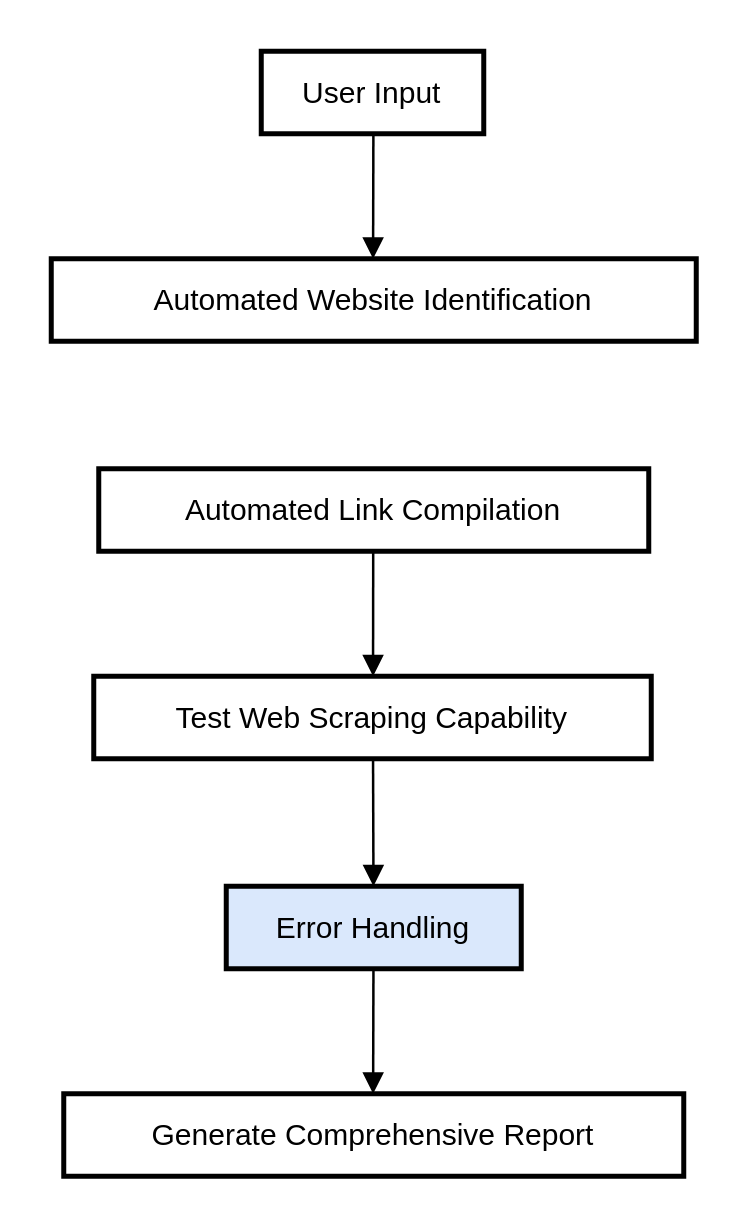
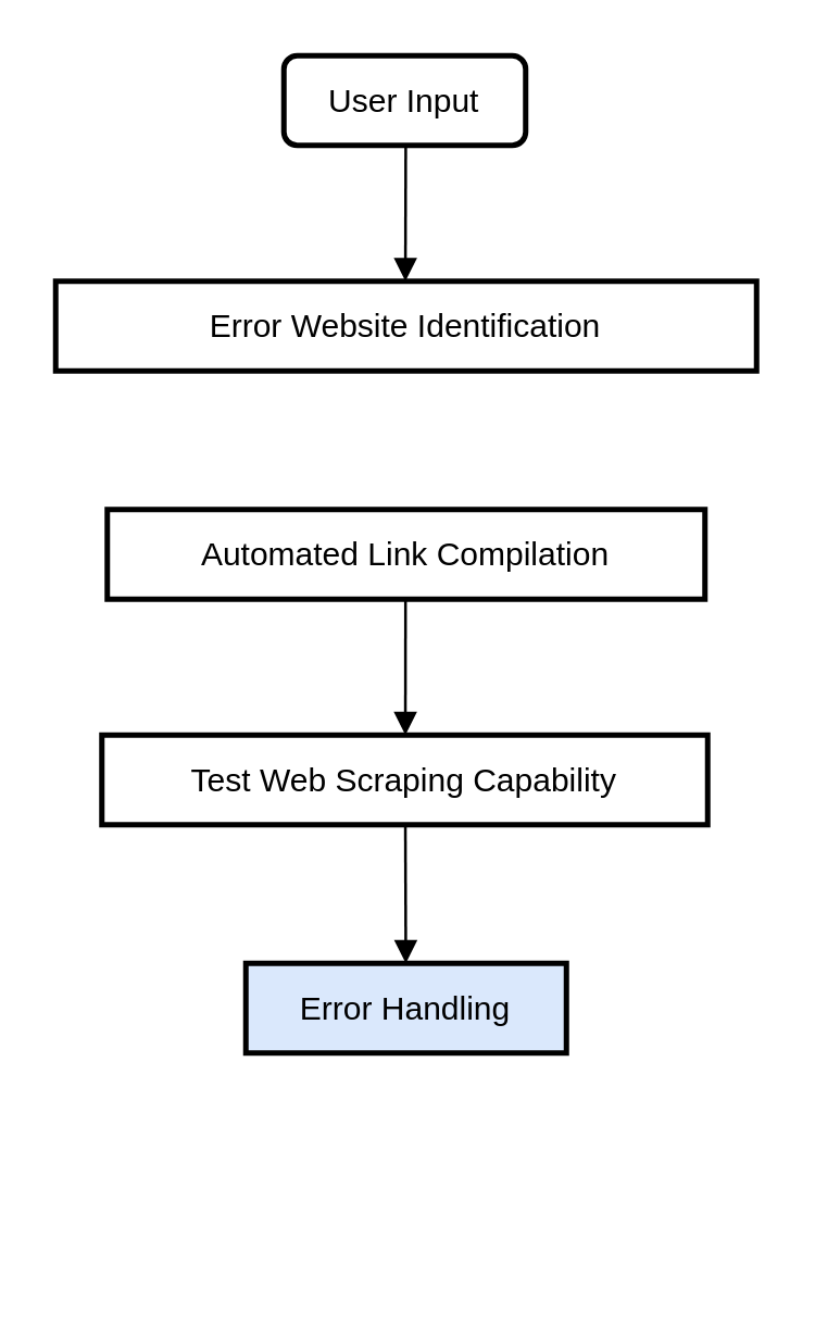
- <mxCell id="2" value="User Input" style="whiteSpace=wrap;strokeWidth=2;" vertex="1" parent="1"><mxGeometry x="104" y="20" width="89" height="33" as="geometry" /></mxCell>
+ <mxCell id="2" value="User Input" style="whiteSpace=wrap;strokeWidth=2;rounded=1;" vertex="1" parent="1"><mxGeometry x="104" y="20" width="89" height="33" as="geometry" /></mxCell>
- <mxCell id="3" value="Automated Website Identification" style="whiteSpace=wrap;strokeWidth=2;" vertex="1" parent="1"><mxGeometry x="20" y="103" width="258" height="33" as="geometry" /></mxCell>
+ <mxCell id="3" value="Error Website Identification" style="whiteSpace=wrap;strokeWidth=2;" vertex="1" parent="1"><mxGeometry x="20" y="103" width="258" height="33" as="geometry" /></mxCell>
- <mxCell id="11" value="" style="curved=1;startArrow=none;endArrow=block;exitX=0.499;exitY=1.0;entryX=0.499;entryY=2.312e-7;rounded=0;" edge="1" parent="1" source="6" target="7"><mxGeometry relative="1" as="geometry"><Array as="points" /></mxGeometry></mxCell>
- <mxCell id="7" value="Generate Comprehensive Report" style="whiteSpace=wrap;strokeWidth=2;" vertex="1" parent="1"><mxGeometry x="25" y="437" width="248" height="33" as="geometry" /></mxCell>
